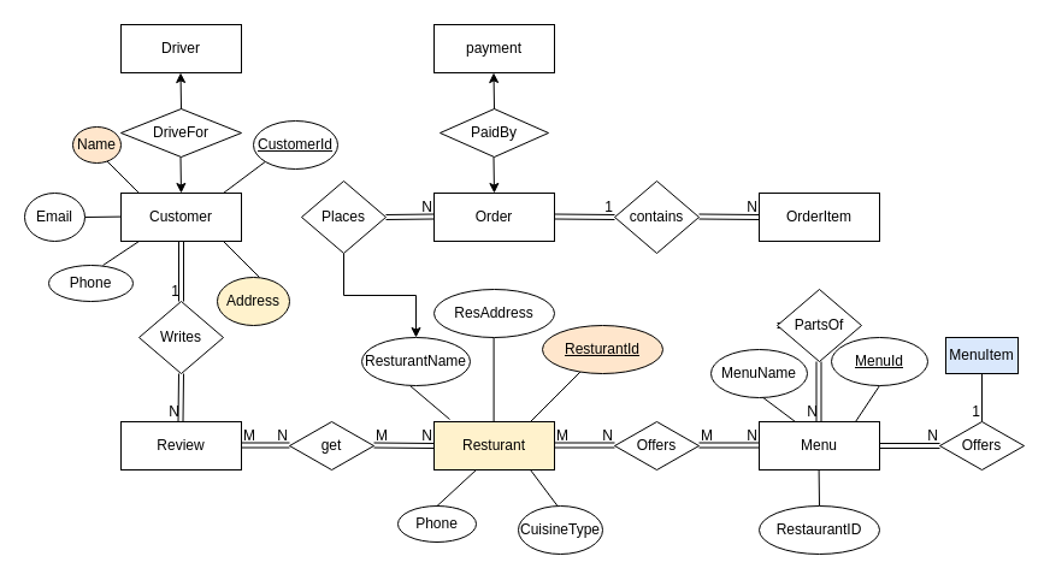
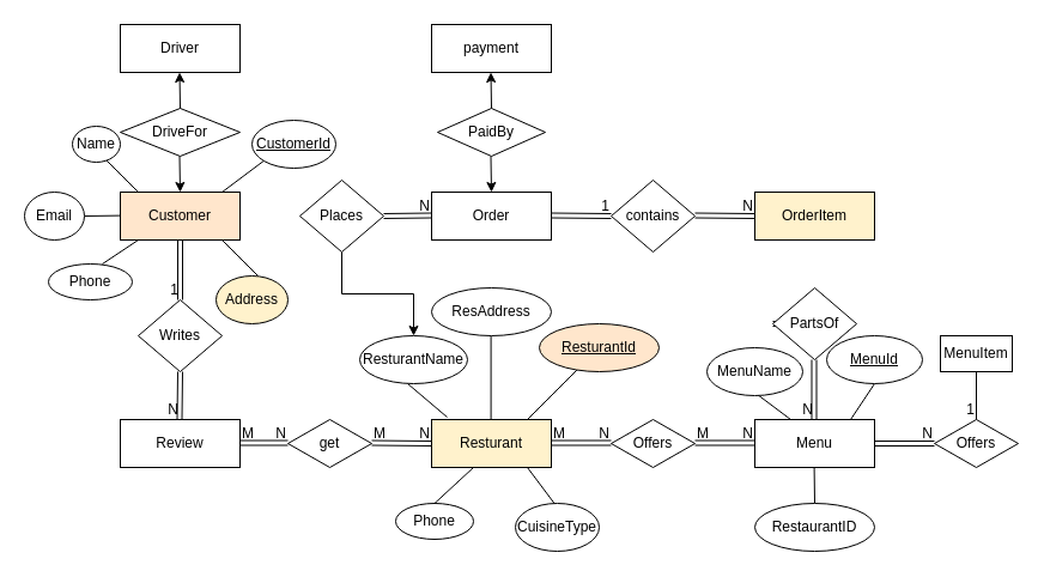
- <mxCell id="51" value="Name" style="ellipse;whiteSpace=wrap;html=1;align=center;fillColor=#ffe6cc;" vertex="1" parent="1"><mxGeometry x="60" y="105" width="40" height="30" as="geometry" /></mxCell>
+ <mxCell id="51" value="Name" style="ellipse;whiteSpace=wrap;html=1;align=center;" vertex="1" parent="1"><mxGeometry x="60" y="105" width="40" height="30" as="geometry" /></mxCell>
- <mxCell id="2" value="Customer" style="whiteSpace=wrap;html=1;align=center;" vertex="1" parent="1"><mxGeometry x="100" y="160" width="100" height="40" as="geometry" /></mxCell>
+ <mxCell id="2" value="Customer" style="whiteSpace=wrap;html=1;align=center;fillColor=#ffe6cc;" vertex="1" parent="1"><mxGeometry x="100" y="160" width="100" height="40" as="geometry" /></mxCell>
- <mxCell id="11" value="OrderItem" style="whiteSpace=wrap;html=1;align=center;" vertex="1" parent="1"><mxGeometry x="630" y="160" width="100" height="40" as="geometry" /></mxCell>
+ <mxCell id="11" value="OrderItem" style="whiteSpace=wrap;html=1;align=center;fillColor=#fff2cc;" vertex="1" parent="1"><mxGeometry x="630" y="160" width="100" height="40" as="geometry" /></mxCell>
- <mxCell id="82" value="MenuItem" style="whiteSpace=wrap;html=1;align=center;fillColor=#dae8fc;" vertex="1" parent="1"><mxGeometry x="785" y="280" width="60" height="30" as="geometry" /></mxCell>
+ <mxCell id="82" value="MenuItem" style="whiteSpace=wrap;html=1;align=center;" vertex="1" parent="1"><mxGeometry x="785" y="280" width="60" height="30" as="geometry" /></mxCell>
